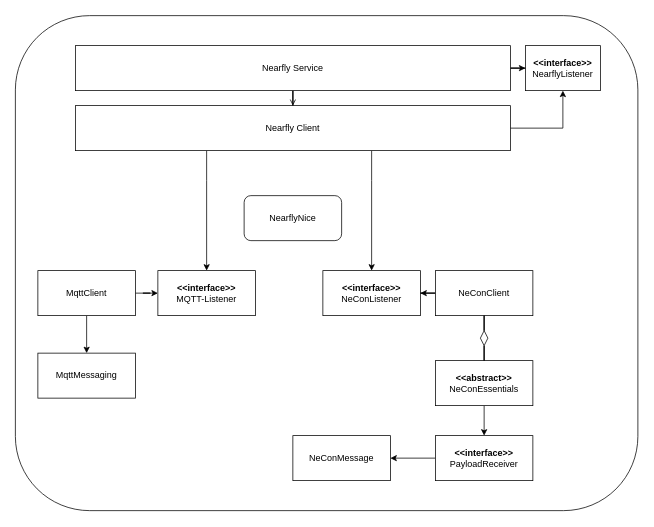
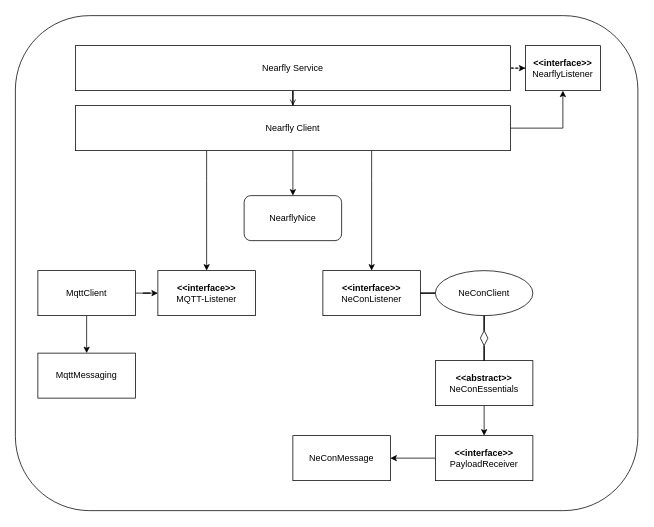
- <mxCell id="27" style="edgeStyle=orthogonalEdgeStyle;rounded=0;orthogonalLoop=1;jettySize=auto;html=1;" parent="1" source="28" target="18" edge="1"><mxGeometry relative="1" as="geometry" /></mxCell>
+ <mxCell id="27" style="edgeStyle=orthogonalEdgeStyle;rounded=0;orthogonalLoop=1;jettySize=auto;html=1;dashed=1;" parent="1" source="28" target="18" edge="1"><mxGeometry relative="1" as="geometry" /></mxCell>
+ <mxCell id="5" style="edgeStyle=orthogonalEdgeStyle;rounded=0;orthogonalLoop=1;jettySize=auto;html=1;" parent="1" source="8" target="25" edge="1"><mxGeometry relative="1" as="geometry" /></mxCell>
- <mxCell id="14" style="edgeStyle=orthogonalEdgeStyle;rounded=0;orthogonalLoop=1;jettySize=auto;html=1;" parent="1" source="15" target="13" edge="1"><mxGeometry relative="1" as="geometry" /></mxCell>
+ <mxCell id="14" style="edgeStyle=orthogonalEdgeStyle;rounded=0;orthogonalLoop=1;jettySize=auto;html=1;endArrow=none;" parent="1" source="15" target="13" edge="1"><mxGeometry relative="1" as="geometry" /></mxCell>
- <mxCell id="15" value="NeConClient" style="rounded=0;whiteSpace=wrap;html=1;" parent="1" vertex="1"><mxGeometry x="580" y="360" width="130" height="60" as="geometry" /></mxCell>
+ <mxCell id="15" value="NeConClient" style="ellipse;whiteSpace=wrap;html=1;" parent="1" vertex="1"><mxGeometry x="580" y="360" width="130" height="60" as="geometry" /></mxCell>
